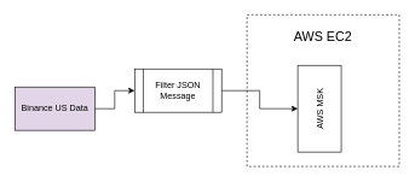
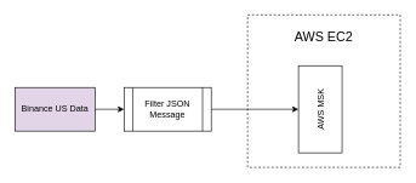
- <mxCell id="5" value="Filter JSON Message" style="shape=process;whiteSpace=wrap;html=1;backgroundOutline=1;" vertex="1" parent="1"><mxGeometry x="185" y="95" width="120" height="60" as="geometry" /></mxCell>
+ <mxCell id="5" value="Filter JSON Message" style="shape=process;whiteSpace=wrap;html=1;backgroundOutline=1;" vertex="1" parent="1"><mxGeometry x="170" y="120" width="120" height="60" as="geometry" /></mxCell>
